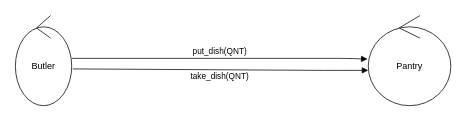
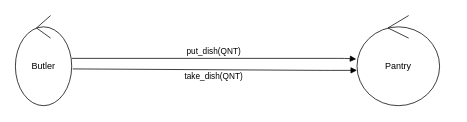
- <mxCell id="3" value="Pantry" style="ellipse;shape=umlControl;whiteSpace=wrap;html=1;" parent="1" vertex="1"><mxGeometry x="490" y="20" width="110" height="120" as="geometry" /></mxCell>
+ <mxCell id="3" value="Pantry" style="ellipse;shape=umlControl;whiteSpace=wrap;html=1;" parent="1" vertex="1"><mxGeometry x="475" y="20" width="110" height="120" as="geometry" /></mxCell>
